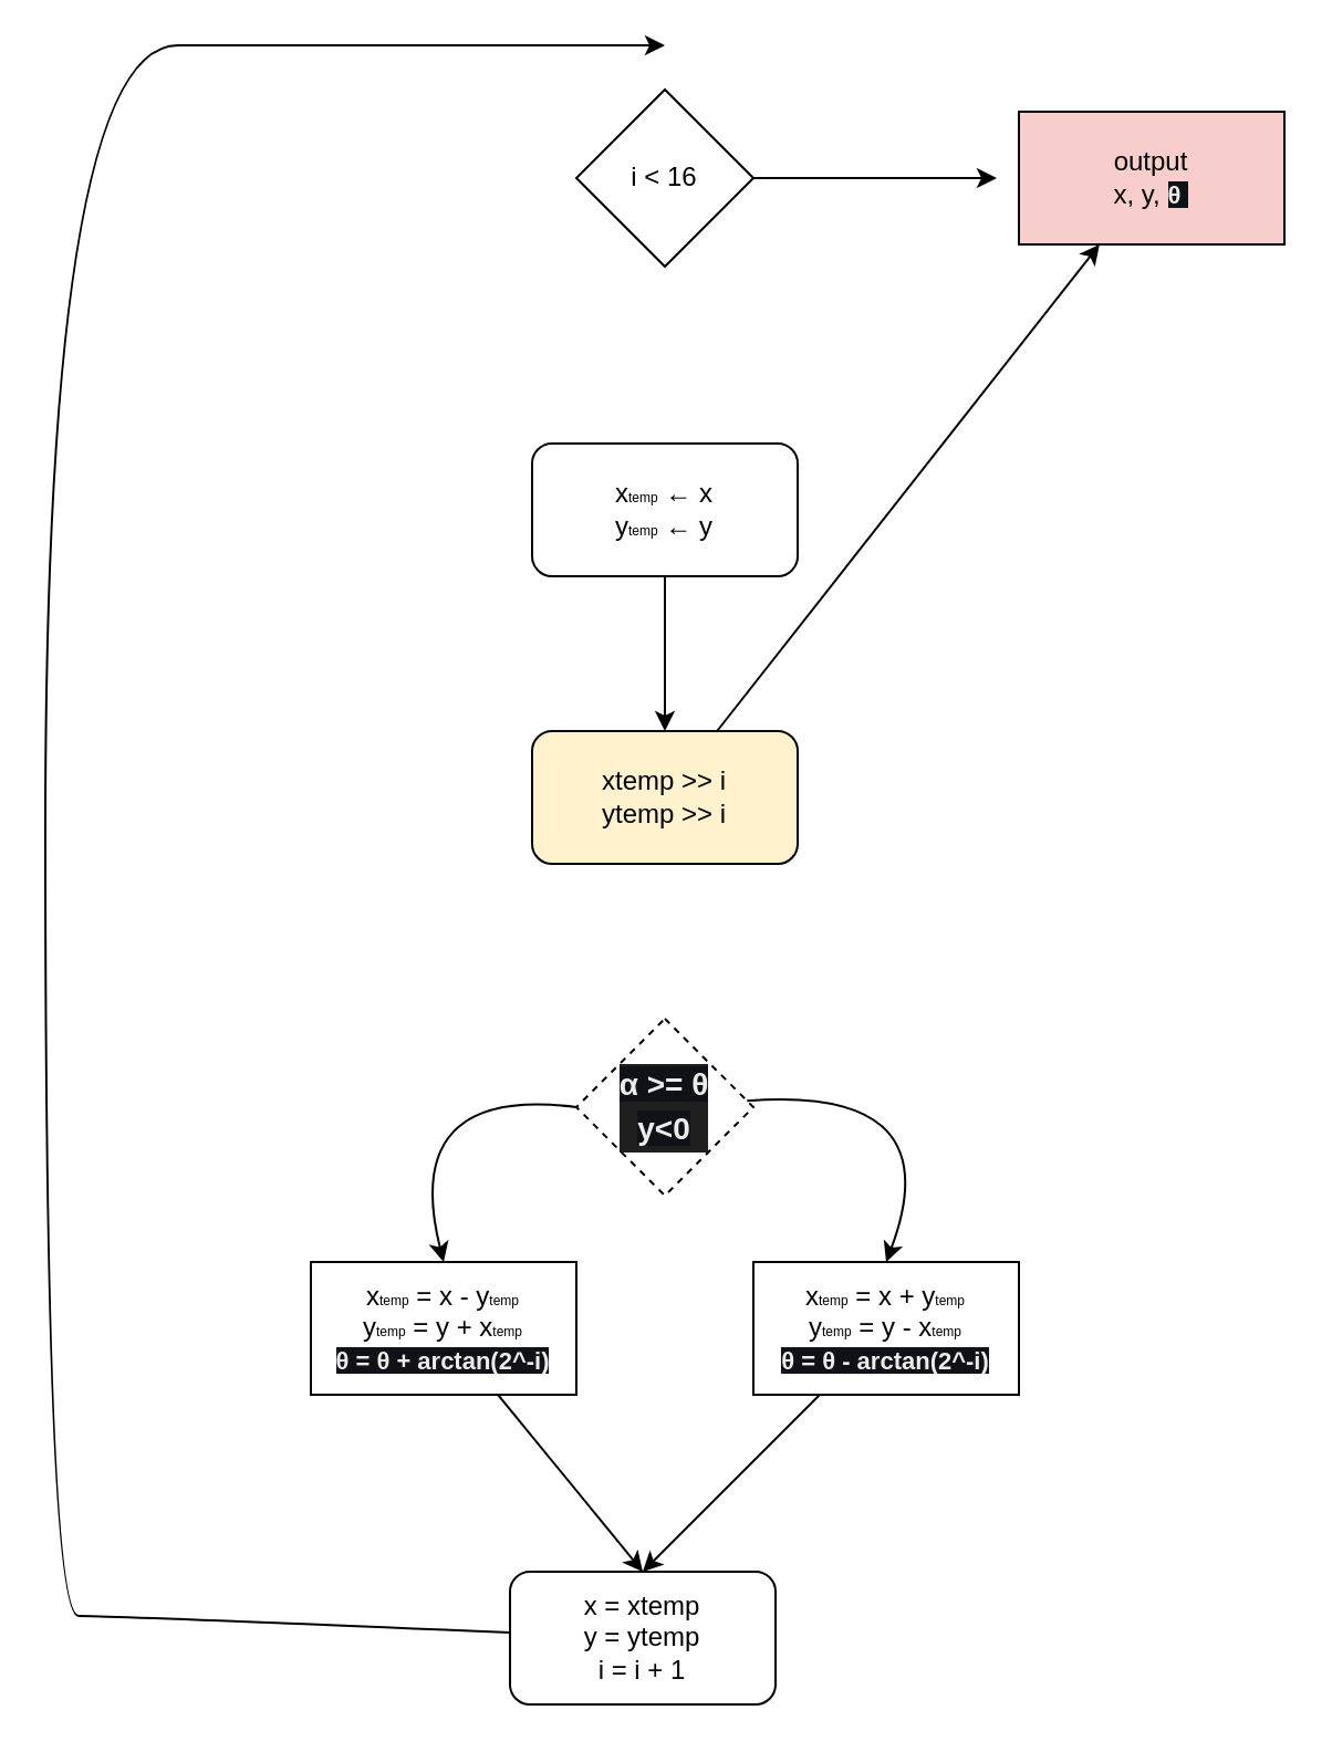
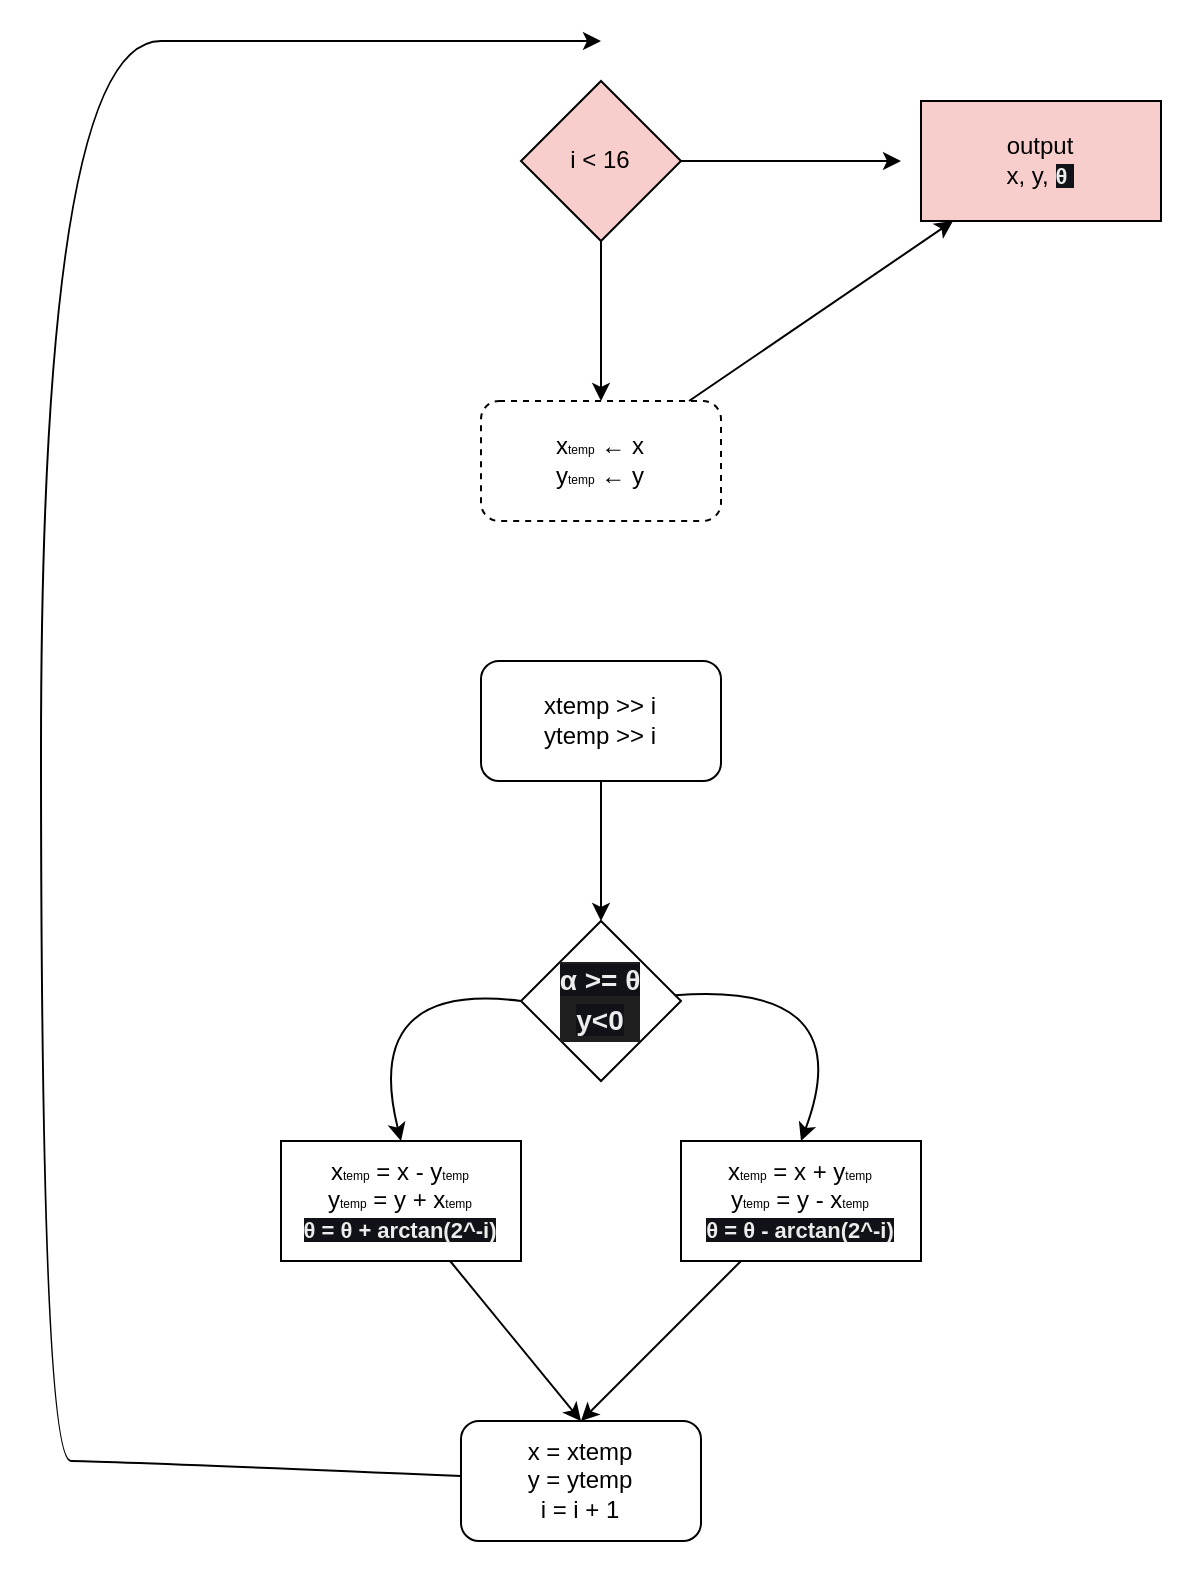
- <mxCell id="2" value="i &amp;lt; 16" style="rhombus;whiteSpace=wrap;html=1;" vertex="1" parent="1"><mxGeometry x="260" y="40" width="80" height="80" as="geometry" /></mxCell>
+ <mxCell id="2" value="i &amp;lt; 16" style="rhombus;whiteSpace=wrap;html=1;fillColor=#f8cecc;" vertex="1" parent="1"><mxGeometry x="260" y="40" width="80" height="80" as="geometry" /></mxCell>
+ <mxCell id="3" value="" style="curved=1;endArrow=classic;html=1;rounded=0;entryX=0.5;entryY=0;entryDx=0;entryDy=0;" edge="1" parent="1" source="2" target="4"><mxGeometry width="50" height="50" relative="1" as="geometry"><mxPoint x="300" y="170" as="sourcePoint" /><mxPoint x="300" y="190.711" as="targetPoint" /></mxGeometry></mxCell>
- <mxCell id="11" value="" style="curved=1;endArrow=classic;html=1;rounded=0;" edge="1" parent="1" source="5" target="18"><mxGeometry width="50" height="50" relative="1" as="geometry"><mxPoint x="300" y="440" as="sourcePoint" /><mxPoint x="300" y="460.711" as="targetPoint" /></mxGeometry></mxCell>
+ <mxCell id="11" value="" style="curved=1;endArrow=classic;html=1;rounded=0;entryX=0.5;entryY=0;entryDx=0;entryDy=0;" edge="1" parent="1" source="5" target="6"><mxGeometry width="50" height="50" relative="1" as="geometry"><mxPoint x="300" y="440" as="sourcePoint" /><mxPoint x="300" y="460.711" as="targetPoint" /></mxGeometry></mxCell>
- <mxCell id="4" value="&lt;div&gt;&lt;span style=&quot;background-color: transparent; color: light-dark(rgb(0, 0, 0), rgb(255, 255, 255));&quot;&gt;x&lt;/span&gt;&lt;font style=&quot;background-color: transparent; color: light-dark(rgb(0, 0, 0), rgb(255, 255, 255)); font-size: 6px;&quot;&gt;temp&lt;/font&gt;&lt;span style=&quot;background-color: transparent; color: light-dark(rgb(0, 0, 0), rgb(255, 255, 255));&quot;&gt;&amp;nbsp;← x&lt;/span&gt;&lt;/div&gt;&lt;div&gt;y&lt;font style=&quot;font-size: 6px;&quot;&gt;temp&lt;/font&gt;&amp;nbsp;← y&lt;/div&gt;" style="rounded=1;whiteSpace=wrap;html=1;" vertex="1" parent="1"><mxGeometry x="240" y="200" width="120" height="60" as="geometry" /></mxCell>
+ <mxCell id="4" value="&lt;div&gt;&lt;span style=&quot;background-color: transparent; color: light-dark(rgb(0, 0, 0), rgb(255, 255, 255));&quot;&gt;x&lt;/span&gt;&lt;font style=&quot;background-color: transparent; color: light-dark(rgb(0, 0, 0), rgb(255, 255, 255)); font-size: 6px;&quot;&gt;temp&lt;/font&gt;&lt;span style=&quot;background-color: transparent; color: light-dark(rgb(0, 0, 0), rgb(255, 255, 255));&quot;&gt;&amp;nbsp;← x&lt;/span&gt;&lt;/div&gt;&lt;div&gt;y&lt;font style=&quot;font-size: 6px;&quot;&gt;temp&lt;/font&gt;&amp;nbsp;← y&lt;/div&gt;" style="rounded=1;whiteSpace=wrap;html=1;dashed=1;" vertex="1" parent="1"><mxGeometry x="240" y="200" width="120" height="60" as="geometry" /></mxCell>
- <mxCell id="10" value="" style="curved=1;endArrow=classic;html=1;rounded=0;entryX=0.5;entryY=0;entryDx=0;entryDy=0;" edge="1" parent="1" source="4" target="5"><mxGeometry width="50" height="50" relative="1" as="geometry"><mxPoint x="300" y="310" as="sourcePoint" /><mxPoint x="300" y="330.711" as="targetPoint" /></mxGeometry></mxCell>
+ <mxCell id="10" value="" style="curved=1;endArrow=classic;html=1;rounded=0;" edge="1" parent="1" source="4" target="18"><mxGeometry width="50" height="50" relative="1" as="geometry"><mxPoint x="300" y="310" as="sourcePoint" /><mxPoint x="300" y="330.711" as="targetPoint" /></mxGeometry></mxCell>
- <mxCell id="5" value="xtemp &amp;gt;&amp;gt; i&lt;div&gt;ytemp &amp;gt;&amp;gt; i&lt;/div&gt;" style="rounded=1;whiteSpace=wrap;html=1;fillColor=#fff2cc;" vertex="1" parent="1"><mxGeometry x="240" y="330" width="120" height="60" as="geometry" /></mxCell>
+ <mxCell id="5" value="xtemp &amp;gt;&amp;gt; i&lt;div&gt;ytemp &amp;gt;&amp;gt; i&lt;/div&gt;" style="rounded=1;whiteSpace=wrap;html=1;" vertex="1" parent="1"><mxGeometry x="240" y="330" width="120" height="60" as="geometry" /></mxCell>
- <mxCell id="6" value="&lt;div style=&quot;color: rgb(204, 204, 204); background-color: rgb(31, 31, 31); font-family: Consolas, &amp;quot;Courier New&amp;quot;, monospace; font-size: 14px; line-height: 19px; white-space: pre;&quot;&gt;&lt;b style=&quot;color: rgb(236, 236, 236); font-family: &amp;quot;Google Sans&amp;quot;, Arial, sans-serif; text-align: start; white-space: normal; background-color: rgb(16, 18, 24);&quot;&gt;α &amp;gt;=&amp;nbsp;&lt;/b&gt;&lt;b style=&quot;white-space: normal; color: rgb(236, 236, 236); font-family: &amp;quot;Google Sans&amp;quot;, Arial, sans-serif; text-align: start; background-color: rgb(16, 18, 24);&quot;&gt;θ&lt;/b&gt;&lt;/div&gt;&lt;div style=&quot;color: rgb(204, 204, 204); background-color: rgb(31, 31, 31); font-family: Consolas, &amp;quot;Courier New&amp;quot;, monospace; font-size: 14px; line-height: 19px; white-space: pre;&quot;&gt;&lt;b style=&quot;white-space: normal; color: rgb(236, 236, 236); font-family: &amp;quot;Google Sans&amp;quot;, Arial, sans-serif; text-align: start; background-color: rgb(16, 18, 24);&quot;&gt;y&amp;lt;0&lt;/b&gt;&lt;/div&gt;" style="rhombus;whiteSpace=wrap;html=1;dashed=1;" vertex="1" parent="1"><mxGeometry x="260" y="460" width="80" height="80" as="geometry" /></mxCell>
+ <mxCell id="6" value="&lt;div style=&quot;color: rgb(204, 204, 204); background-color: rgb(31, 31, 31); font-family: Consolas, &amp;quot;Courier New&amp;quot;, monospace; font-size: 14px; line-height: 19px; white-space: pre;&quot;&gt;&lt;b style=&quot;color: rgb(236, 236, 236); font-family: &amp;quot;Google Sans&amp;quot;, Arial, sans-serif; text-align: start; white-space: normal; background-color: rgb(16, 18, 24);&quot;&gt;α &amp;gt;=&amp;nbsp;&lt;/b&gt;&lt;b style=&quot;white-space: normal; color: rgb(236, 236, 236); font-family: &amp;quot;Google Sans&amp;quot;, Arial, sans-serif; text-align: start; background-color: rgb(16, 18, 24);&quot;&gt;θ&lt;/b&gt;&lt;/div&gt;&lt;div style=&quot;color: rgb(204, 204, 204); background-color: rgb(31, 31, 31); font-family: Consolas, &amp;quot;Courier New&amp;quot;, monospace; font-size: 14px; line-height: 19px; white-space: pre;&quot;&gt;&lt;b style=&quot;white-space: normal; color: rgb(236, 236, 236); font-family: &amp;quot;Google Sans&amp;quot;, Arial, sans-serif; text-align: start; background-color: rgb(16, 18, 24);&quot;&gt;y&amp;lt;0&lt;/b&gt;&lt;/div&gt;" style="rhombus;whiteSpace=wrap;html=1;" vertex="1" parent="1"><mxGeometry x="260" y="460" width="80" height="80" as="geometry" /></mxCell>
